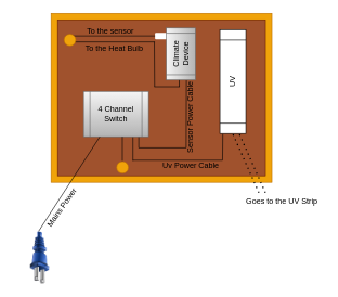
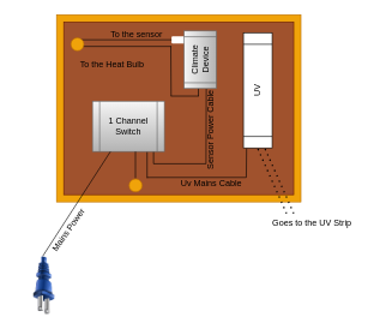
- <mxCell id="11" value="To the sensor" style="text;html=1;align=center;verticalAlign=middle;resizable=0;points=[];autosize=1;" vertex="1" parent="1"><mxGeometry x="128" y="38" width="82" height="18" as="geometry" /></mxCell>
+ <mxCell id="11" value="To the sensor" style="text;html=1;align=center;verticalAlign=middle;resizable=0;points=[];autosize=1;" vertex="1" parent="1"><mxGeometry x="148" y="38" width="82" height="18" as="geometry" /></mxCell>
- <mxCell id="18" value="To the Heat Bulb" style="text;html=1;align=center;verticalAlign=middle;resizable=0;points=[];autosize=1;" vertex="1" parent="1"><mxGeometry x="125" y="66" width="99" height="18" as="geometry" /></mxCell>
+ <mxCell id="18" value="To the Heat Bulb" style="text;html=1;align=center;verticalAlign=middle;resizable=0;points=[];autosize=1;" vertex="1" parent="1"><mxGeometry x="105" y="81" width="99" height="18" as="geometry" /></mxCell>
- <mxCell id="24" value="&lt;font color=&quot;#000000&quot;&gt;4 Channel Switch&lt;/font&gt;" style="shape=process;whiteSpace=wrap;html=1;backgroundOutline=1;gradientColor=#b3b3b3;fillColor=#f5f5f5;strokeColor=#666666;" vertex="1" parent="1"><mxGeometry x="128" y="140" width="100" height="70" as="geometry" /></mxCell>
+ <mxCell id="24" value="&lt;font color=&quot;#000000&quot;&gt;1 Channel Switch&lt;/font&gt;" style="shape=process;whiteSpace=wrap;html=1;backgroundOutline=1;gradientColor=#b3b3b3;fillColor=#f5f5f5;strokeColor=#666666;" vertex="1" parent="1"><mxGeometry x="128" y="140" width="100" height="70" as="geometry" /></mxCell>
- <mxCell id="29" value="Uv Power Cable" style="text;html=1;align=center;verticalAlign=middle;resizable=0;points=[];autosize=1;" vertex="1" parent="1"><mxGeometry x="244" y="245" width="97" height="18" as="geometry" /></mxCell>
+ <mxCell id="29" value="Uv Mains Cable" style="text;html=1;align=center;verticalAlign=middle;resizable=0;points=[];autosize=1;" vertex="1" parent="1"><mxGeometry x="244" y="245" width="97" height="18" as="geometry" /></mxCell>
